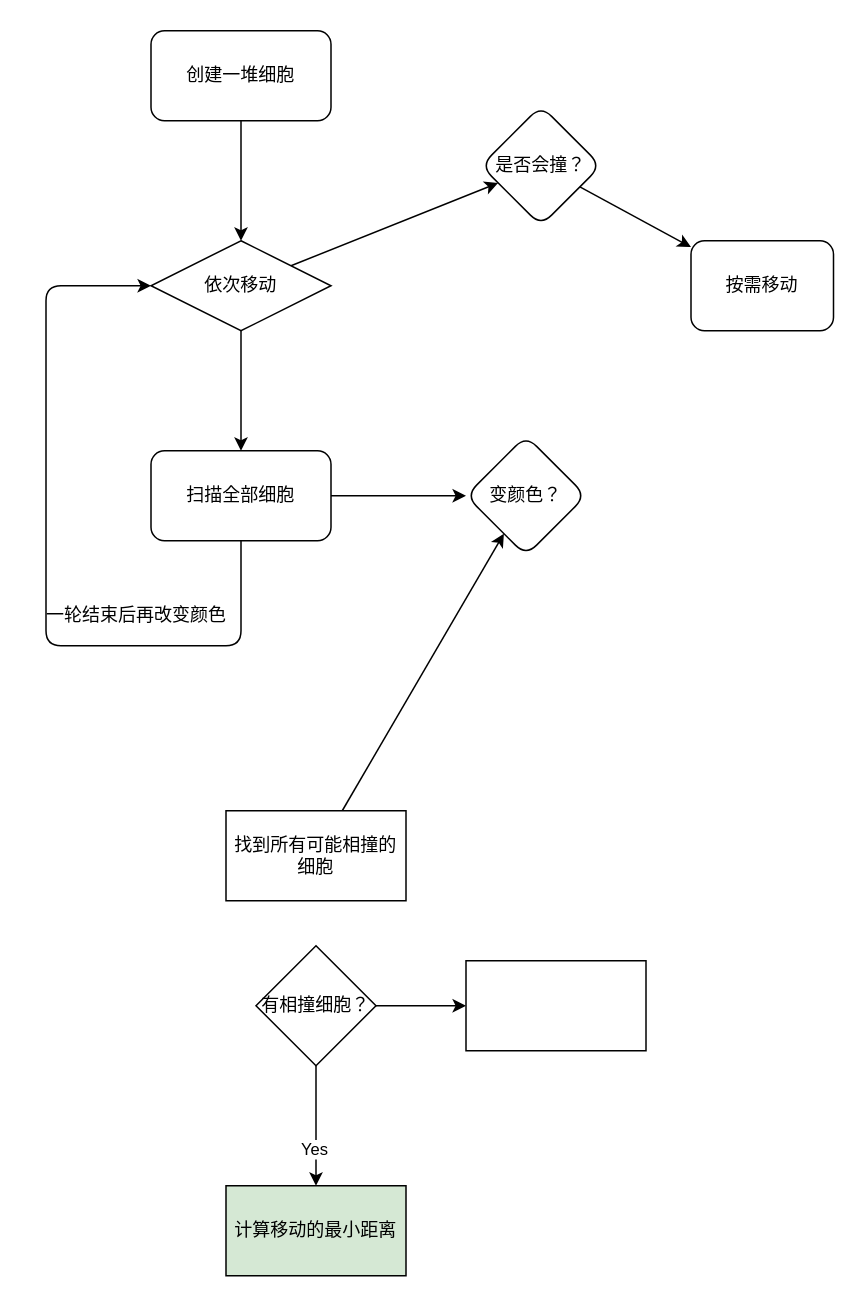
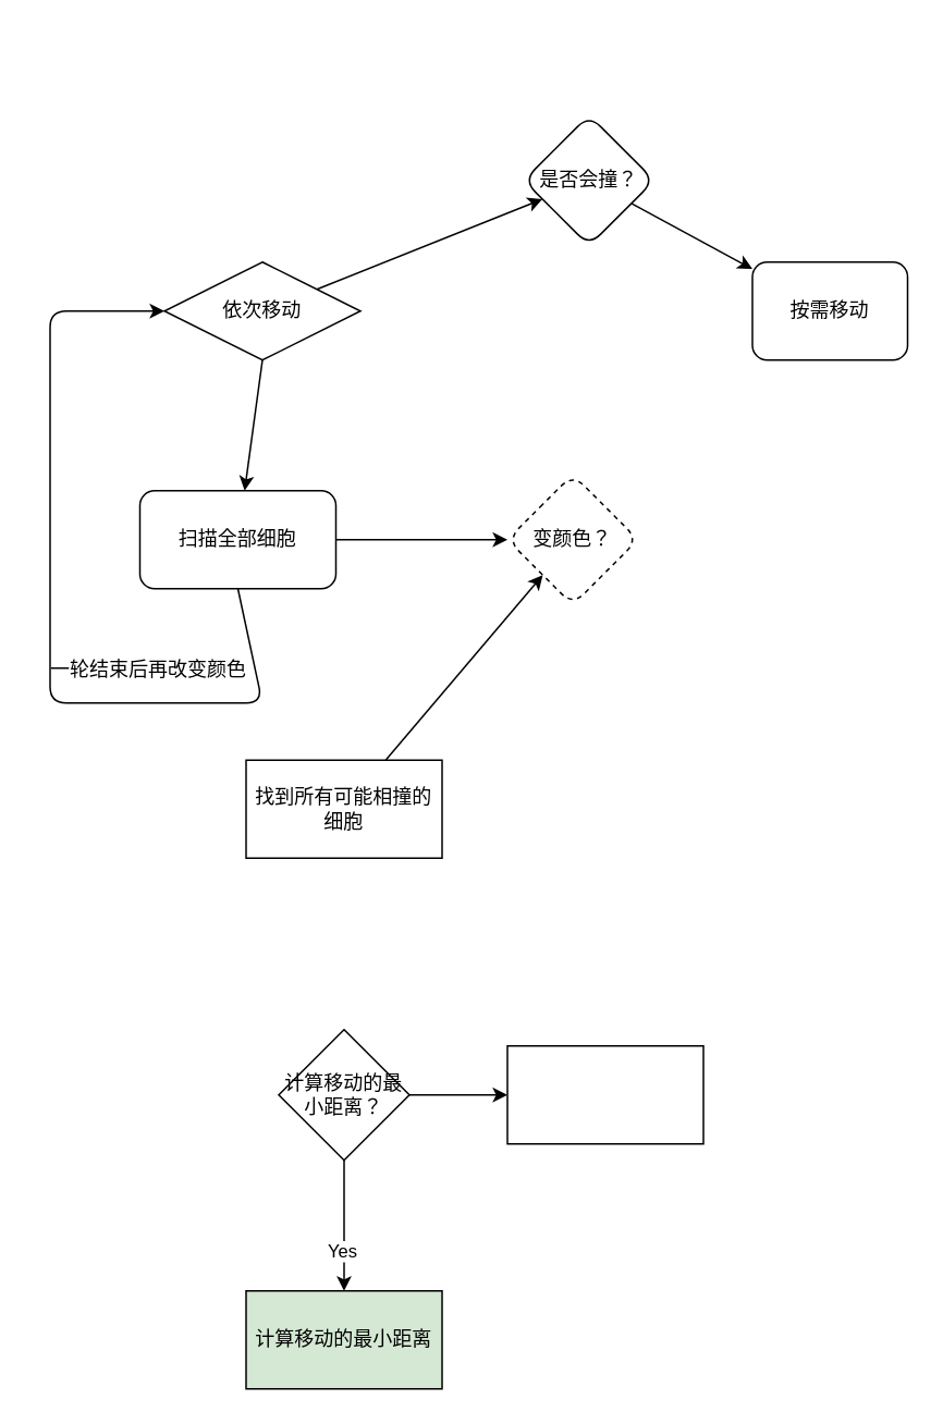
- <mxCell id="3" value="创建一堆细胞" style="rounded=1;whiteSpace=wrap;html=1;" vertex="1" parent="1"><mxGeometry x="100" y="20" width="120" height="60" as="geometry" /></mxCell>
- <mxCell id="2" value="" style="edgeStyle=none;html=1;" edge="1" parent="1" source="3" target="5"><mxGeometry relative="1" as="geometry" /></mxCell>
- <mxCell id="8" value="扫描全部细胞" style="whiteSpace=wrap;html=1;rounded=1;" vertex="1" parent="1"><mxGeometry x="100" y="300" width="120" height="60" as="geometry" /></mxCell>
+ <mxCell id="8" value="扫描全部细胞" style="whiteSpace=wrap;html=1;rounded=1;" vertex="1" parent="1"><mxGeometry x="85" y="300" width="120" height="60" as="geometry" /></mxCell>
- <mxCell id="9" value="变颜色？" style="rhombus;whiteSpace=wrap;html=1;rounded=1;" vertex="1" parent="1"><mxGeometry x="310" y="290" width="80" height="80" as="geometry" /></mxCell>
+ <mxCell id="9" value="变颜色？" style="rhombus;whiteSpace=wrap;html=1;rounded=1;dashed=1;" vertex="1" parent="1"><mxGeometry x="310" y="290" width="80" height="80" as="geometry" /></mxCell>
- <mxCell id="16" value="找到所有可能相撞的细胞" style="whiteSpace=wrap;html=1;" vertex="1" parent="1"><mxGeometry x="150" y="540" width="120" height="60" as="geometry" /></mxCell>
+ <mxCell id="16" value="找到所有可能相撞的细胞" style="whiteSpace=wrap;html=1;" vertex="1" parent="1"><mxGeometry x="150" y="465" width="120" height="60" as="geometry" /></mxCell>
- <mxCell id="21" value="有相撞细胞？" style="rhombus;whiteSpace=wrap;html=1;" vertex="1" parent="1"><mxGeometry x="170" y="630" width="80" height="80" as="geometry" /></mxCell>
+ <mxCell id="21" value="计算移动的最小距离？" style="rhombus;whiteSpace=wrap;html=1;" vertex="1" parent="1"><mxGeometry x="170" y="630" width="80" height="80" as="geometry" /></mxCell>
